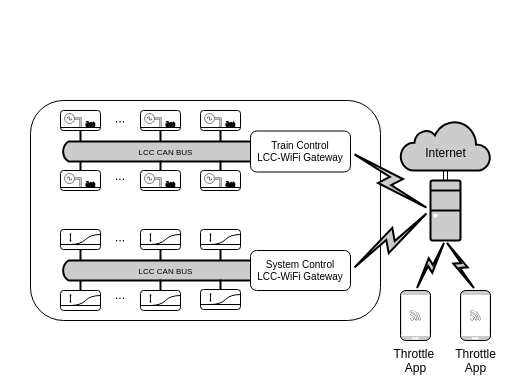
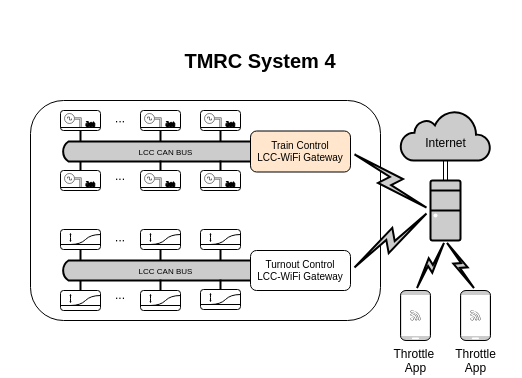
+ <mxCell id="94" value="&lt;b&gt;&lt;font style=&quot;font-size: 20px;&quot;&gt;TMRC System 4&lt;/font&gt;&lt;/b&gt;" style="text;html=1;align=center;verticalAlign=middle;whiteSpace=wrap;rounded=0;fontColor=default;" parent="1" vertex="1"><mxGeometry x="20" width="480" height="80" as="geometry" y="20" /></mxCell>
- <mxCell id="4" value="&lt;font&gt;&lt;br&gt;&lt;/font&gt;&lt;div&gt;&lt;font&gt;Internet&lt;/font&gt;&lt;/div&gt;" style="html=1;outlineConnect=0;fillColor=#CCCCCC;strokeColor=default;gradientColor=none;gradientDirection=north;strokeWidth=2;shape=mxgraph.networks.cloud;fontColor=default;" parent="1" vertex="1"><mxGeometry x="400" y="120" width="90" height="50" as="geometry" /></mxCell>
+ <mxCell id="4" value="&lt;font&gt;&lt;br&gt;&lt;/font&gt;&lt;div&gt;&lt;font&gt;Internet&lt;/font&gt;&lt;/div&gt;" style="html=1;outlineConnect=0;fillColor=#CCCCCC;strokeColor=default;gradientColor=none;gradientDirection=north;strokeWidth=2;shape=mxgraph.networks.cloud;fontColor=default;" parent="1" vertex="1"><mxGeometry x="400" y="110" width="90" height="50" as="geometry" /></mxCell>
- <mxCell id="57" value="&lt;div style=&quot;font-size: 10px;&quot;&gt;&lt;font style=&quot;font-size: 10px;&quot;&gt;Train Control&lt;/font&gt;&lt;/div&gt;&lt;div style=&quot;font-size: 10px;&quot;&gt;&lt;font style=&quot;font-size: 10px;&quot;&gt;LCC-WiFi Gateway&lt;/font&gt;&lt;/div&gt;" style="rounded=1;whiteSpace=wrap;html=1;strokeColor=default;fontColor=default;" parent="1" vertex="1"><mxGeometry x="250" y="130.5" width="100" height="41" as="geometry" /></mxCell>
+ <mxCell id="57" value="&lt;div style=&quot;font-size: 10px;&quot;&gt;&lt;font style=&quot;font-size: 10px;&quot;&gt;Train Control&lt;/font&gt;&lt;/div&gt;&lt;div style=&quot;font-size: 10px;&quot;&gt;&lt;font style=&quot;font-size: 10px;&quot;&gt;LCC-WiFi Gateway&lt;/font&gt;&lt;/div&gt;" style="rounded=1;whiteSpace=wrap;html=1;strokeColor=default;fontColor=default;fillColor=#ffe6cc;" parent="1" vertex="1"><mxGeometry x="250" y="130.5" width="100" height="41" as="geometry" /></mxCell>
- <mxCell id="37" value="&lt;div style=&quot;font-size: 10px;&quot;&gt;&lt;font style=&quot;font-size: 10px;&quot;&gt;System Control&lt;/font&gt;&lt;/div&gt;&lt;div style=&quot;font-size: 10px;&quot;&gt;&lt;font style=&quot;font-size: 10px;&quot;&gt;LCC-WiFi Gateway&lt;/font&gt;&lt;/div&gt;" style="rounded=1;whiteSpace=wrap;html=1;strokeColor=default;fontColor=default;" parent="1" vertex="1"><mxGeometry x="250" y="250" width="100" height="40" as="geometry" /></mxCell>
+ <mxCell id="37" value="&lt;div style=&quot;font-size: 10px;&quot;&gt;&lt;font style=&quot;font-size: 10px;&quot;&gt;Turnout Control&lt;/font&gt;&lt;/div&gt;&lt;div style=&quot;font-size: 10px;&quot;&gt;&lt;font style=&quot;font-size: 10px;&quot;&gt;LCC-WiFi Gateway&lt;/font&gt;&lt;/div&gt;" style="rounded=1;whiteSpace=wrap;html=1;strokeColor=default;fontColor=default;" parent="1" vertex="1"><mxGeometry x="250" y="250" width="100" height="40" as="geometry" /></mxCell>
